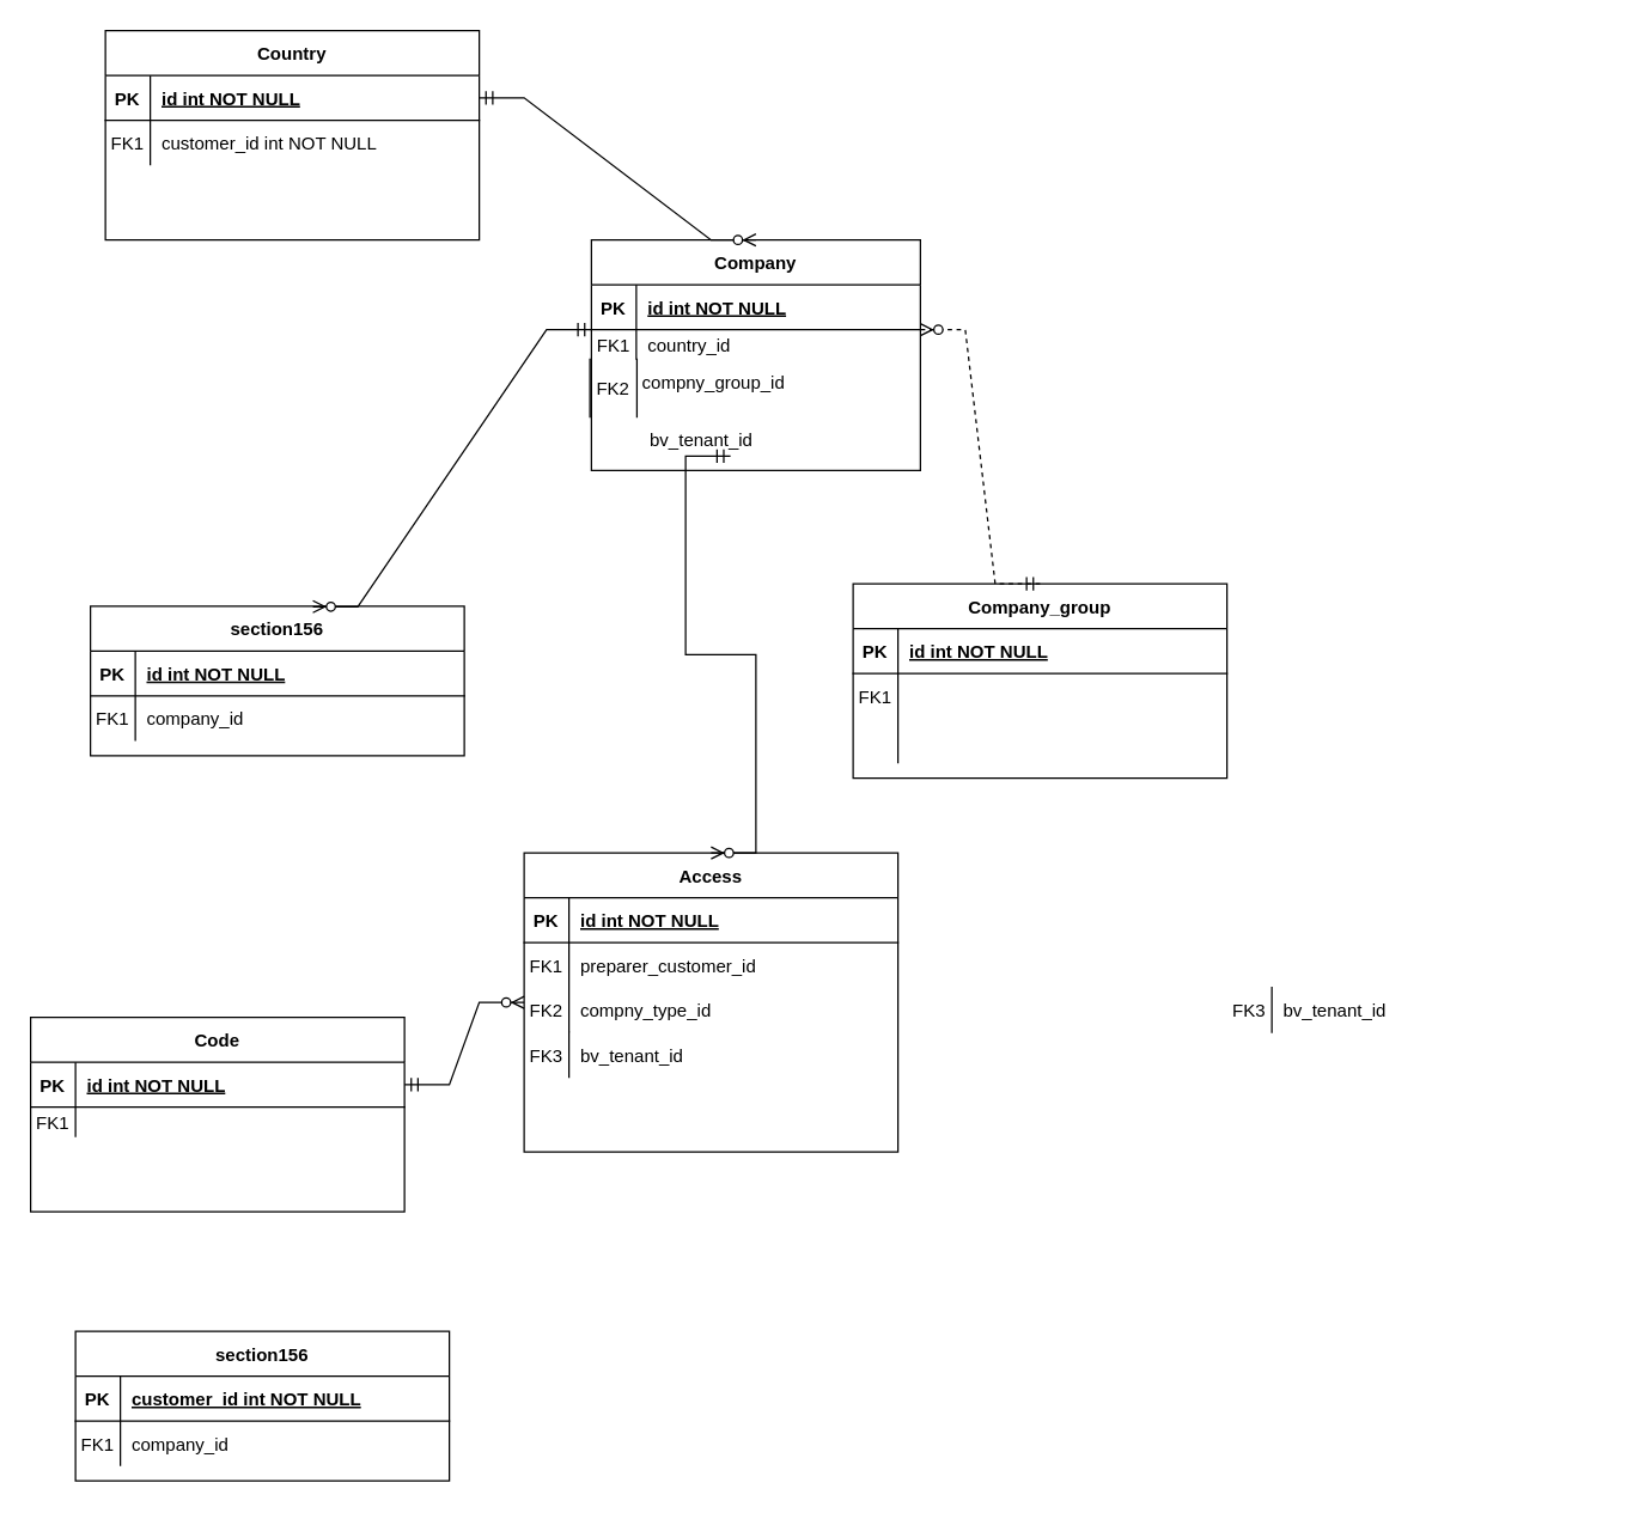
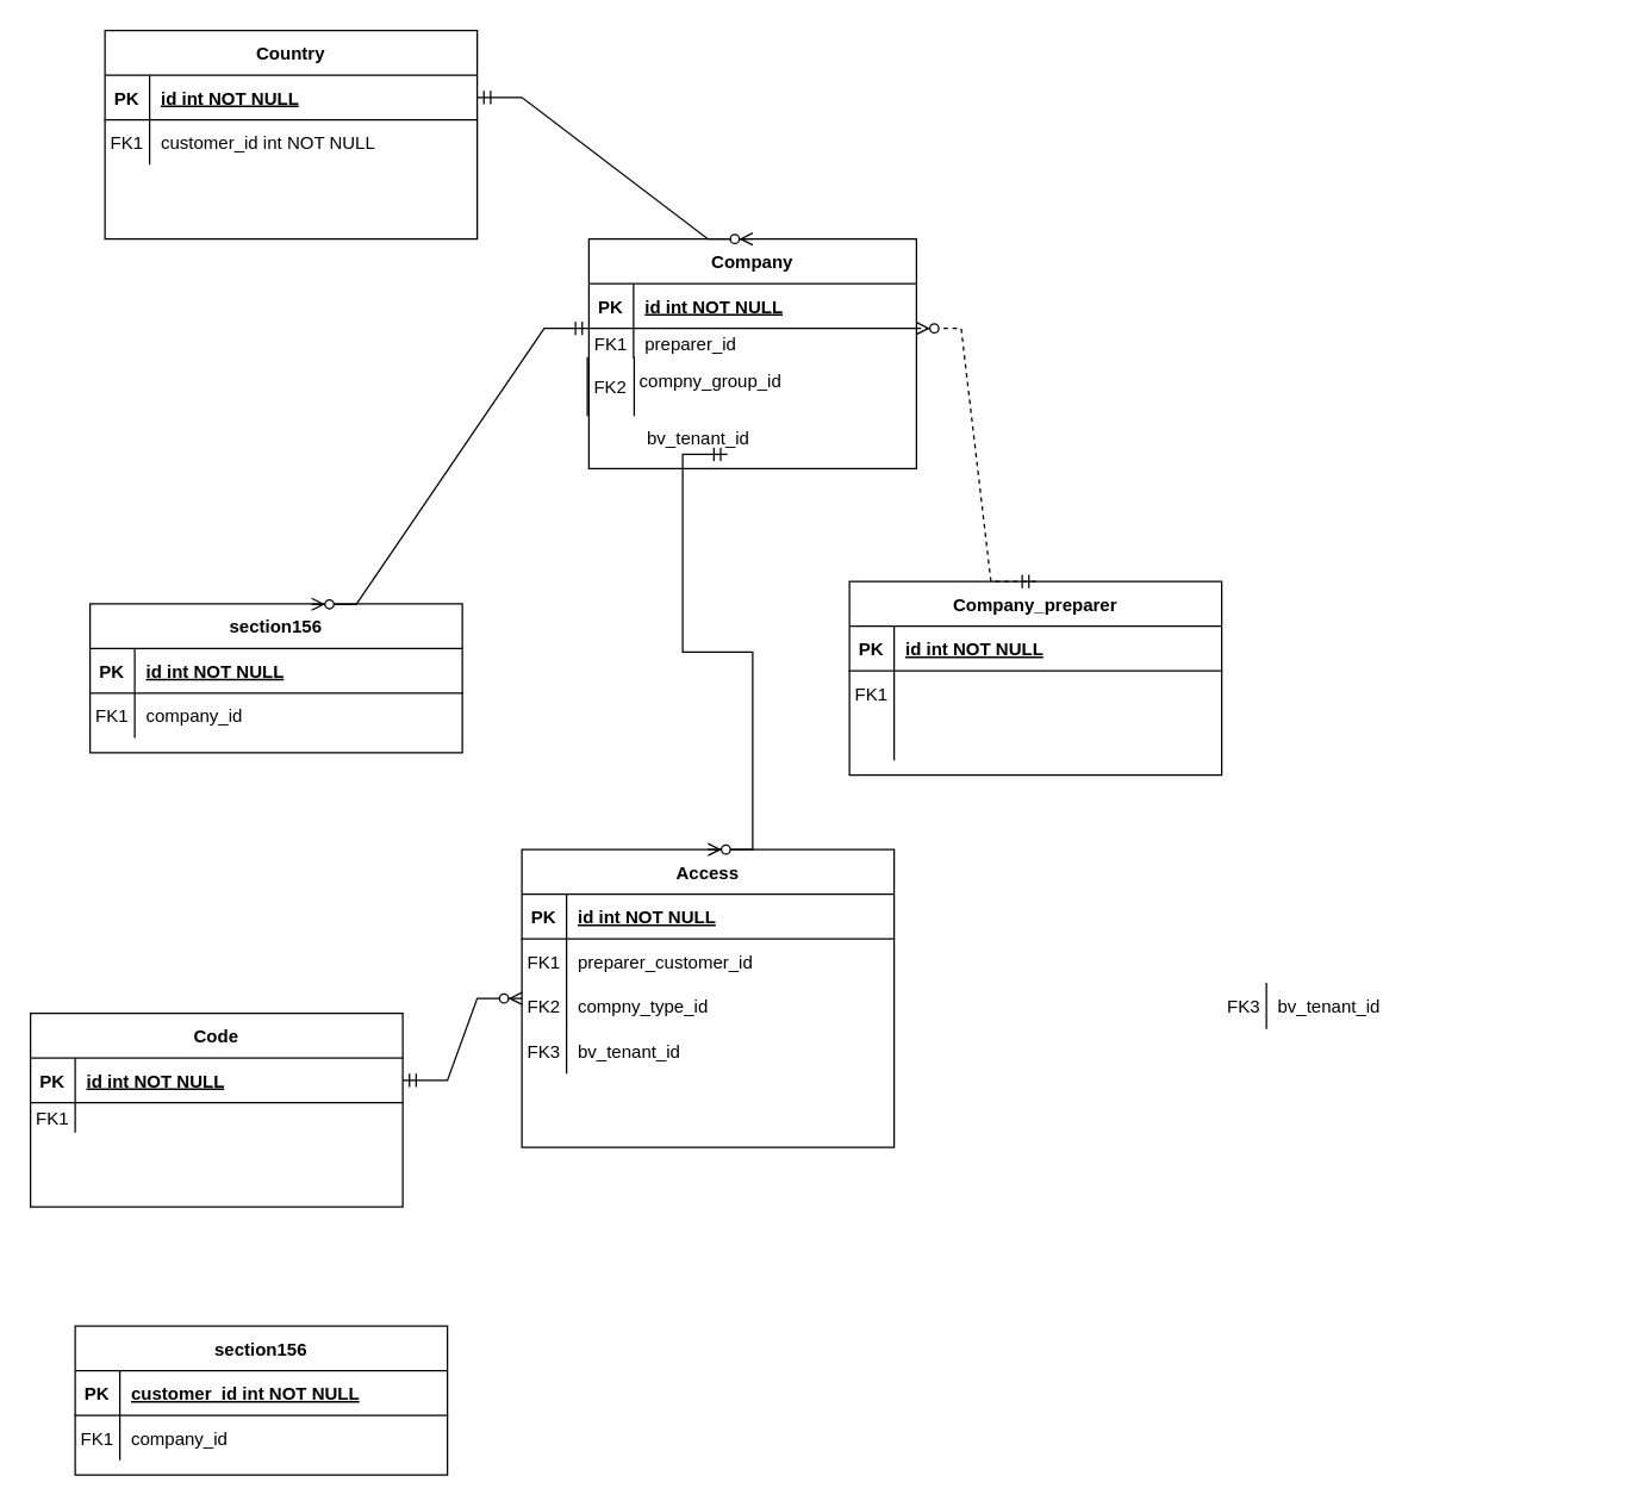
- <mxCell id="37" value="country_id" style="shape=partialRectangle;overflow=hidden;connectable=1;fillColor=none;top=0;left=0;bottom=0;right=0;align=left;spacingLeft=6;movable=1;resizable=1;rotatable=1;deletable=1;editable=1;labelPadding=0;autosize=1;movableLabel=1;" parent="35" vertex="1"><mxGeometry x="30" width="190" height="20" as="geometry"><mxRectangle width="190" height="20" as="alternateBounds" /></mxGeometry></mxCell>
+ <mxCell id="37" value="preparer_id" style="shape=partialRectangle;overflow=hidden;connectable=1;fillColor=none;top=0;left=0;bottom=0;right=0;align=left;spacingLeft=6;movable=1;resizable=1;rotatable=1;deletable=1;editable=1;labelPadding=0;autosize=1;movableLabel=1;" parent="35" vertex="1"><mxGeometry x="30" width="190" height="20" as="geometry"><mxRectangle width="190" height="20" as="alternateBounds" /></mxGeometry></mxCell>
- <mxCell id="16" value="Company_group" style="shape=table;startSize=30;container=1;collapsible=1;childLayout=tableLayout;fixedRows=1;rowLines=0;fontStyle=1;align=center;resizeLast=1;" parent="1" vertex="1"><mxGeometry x="570" y="390" width="250" height="130" as="geometry" /></mxCell>
+ <mxCell id="16" value="Company_preparer" style="shape=table;startSize=30;container=1;collapsible=1;childLayout=tableLayout;fixedRows=1;rowLines=0;fontStyle=1;align=center;resizeLast=1;" parent="1" vertex="1"><mxGeometry x="570" y="390" width="250" height="130" as="geometry" /></mxCell>
